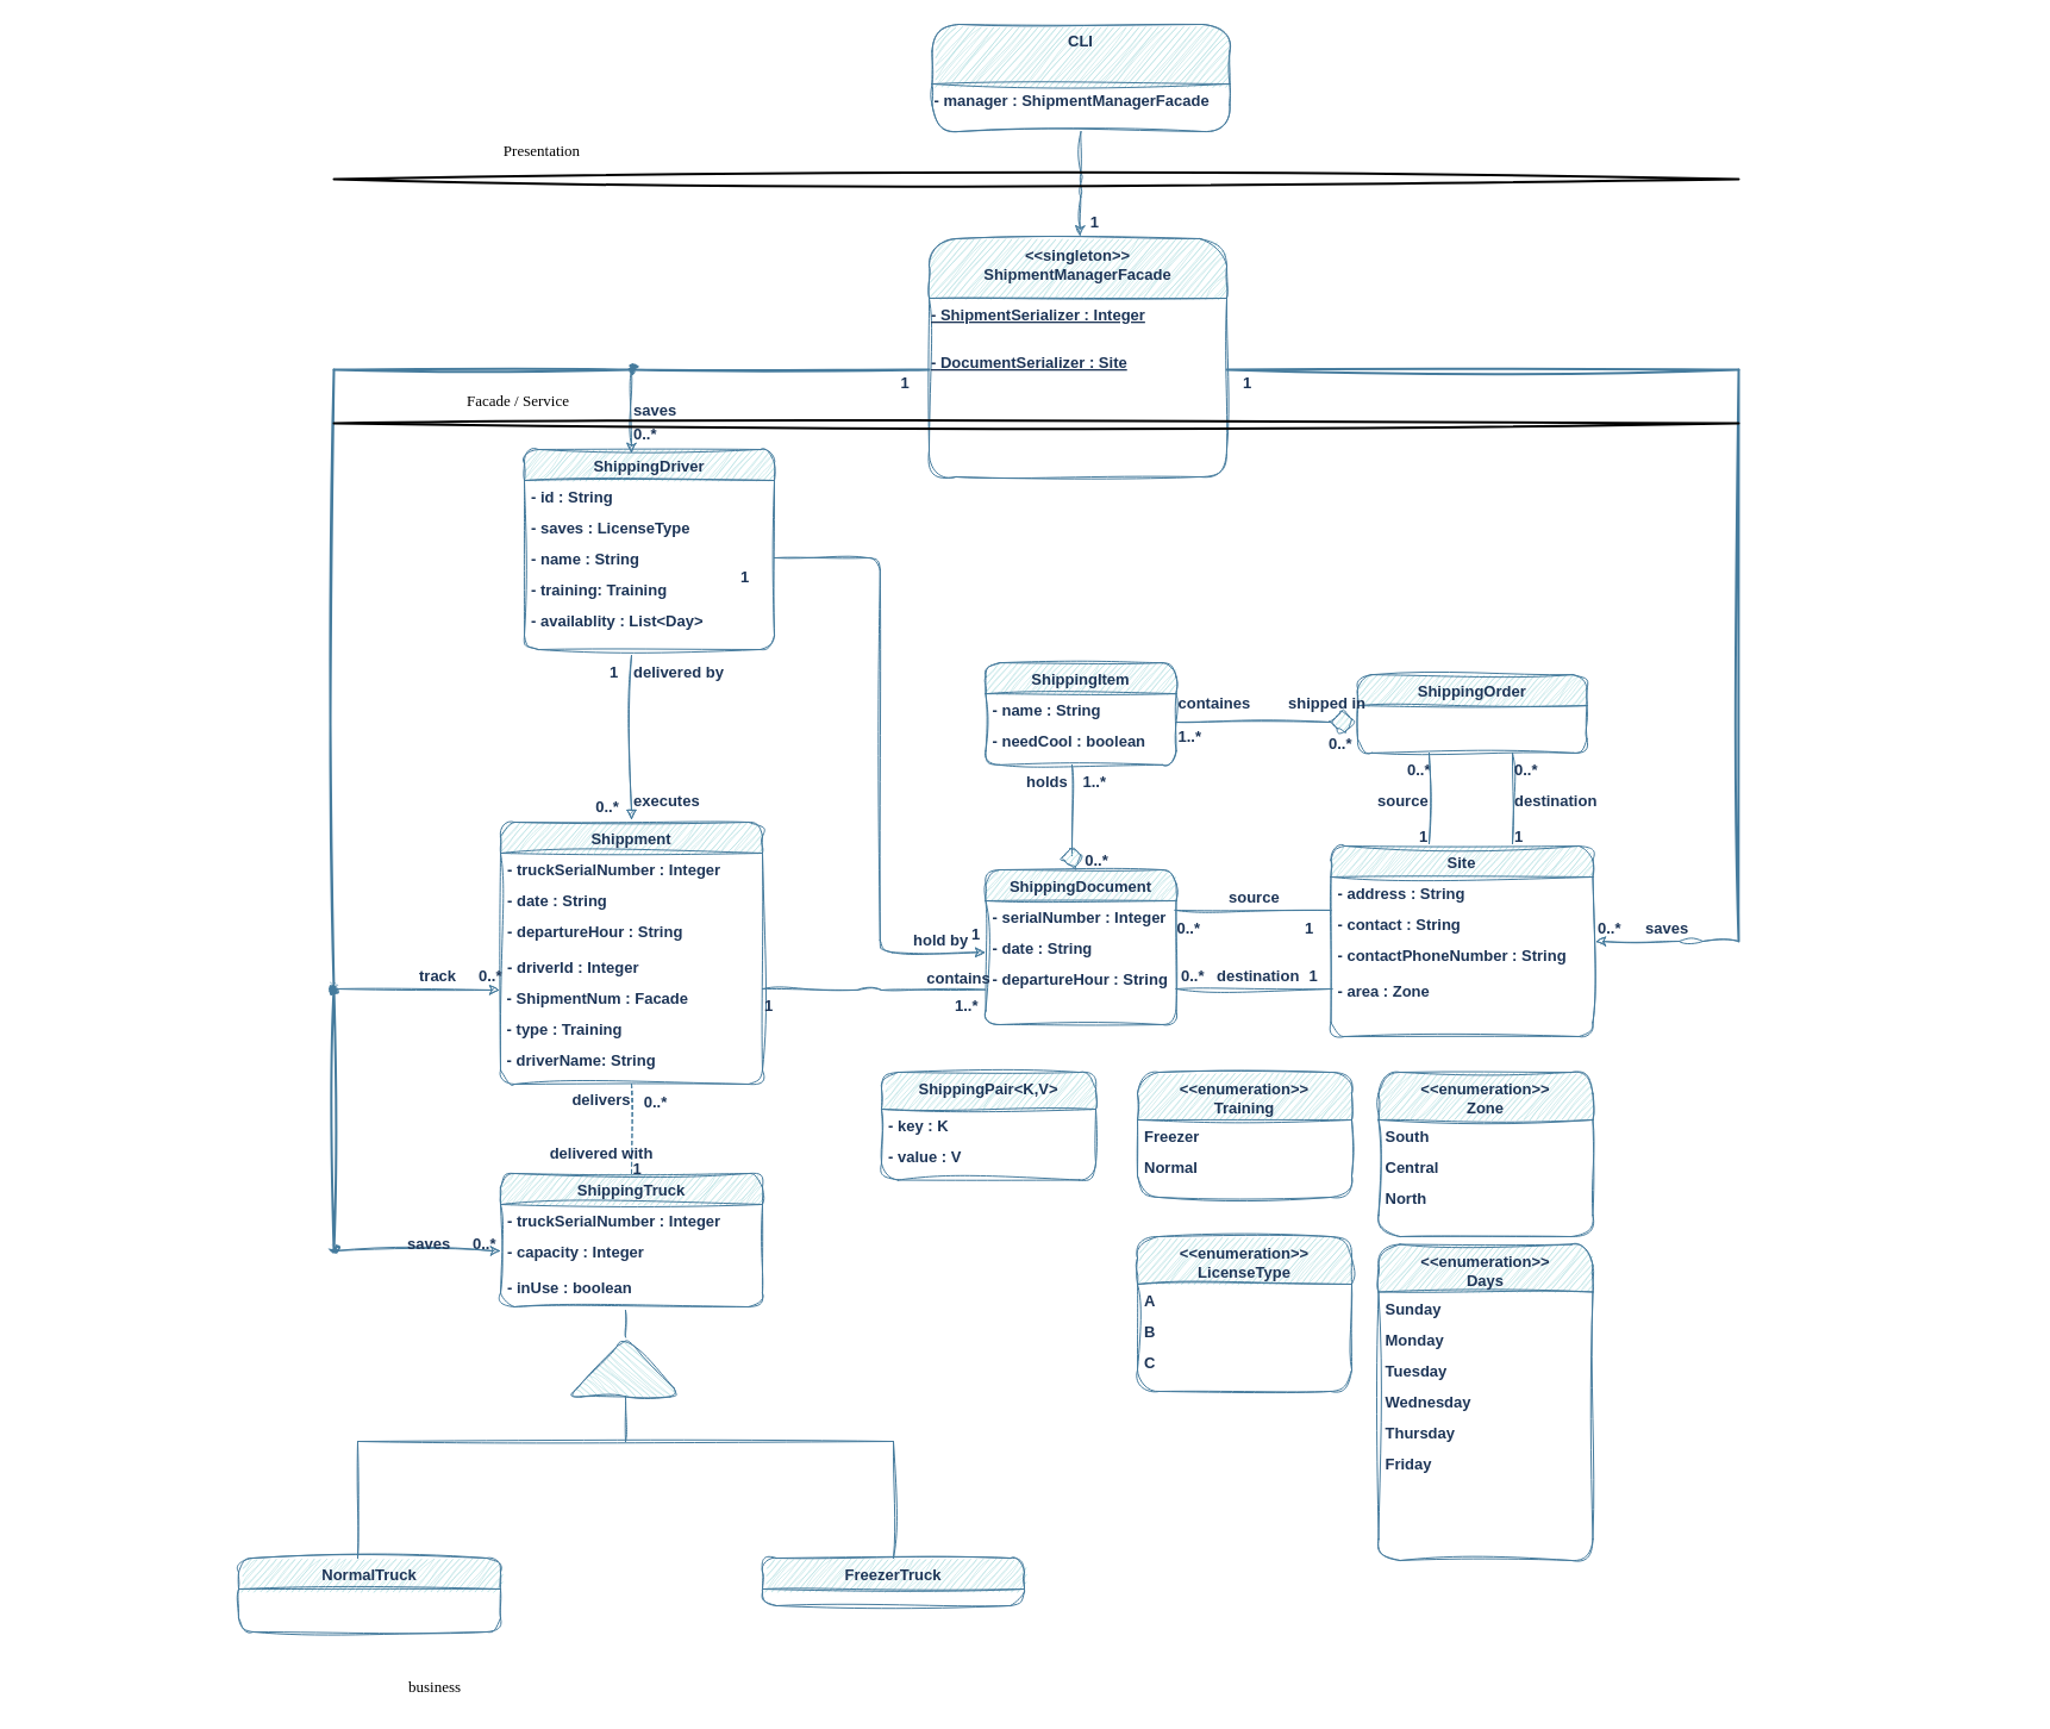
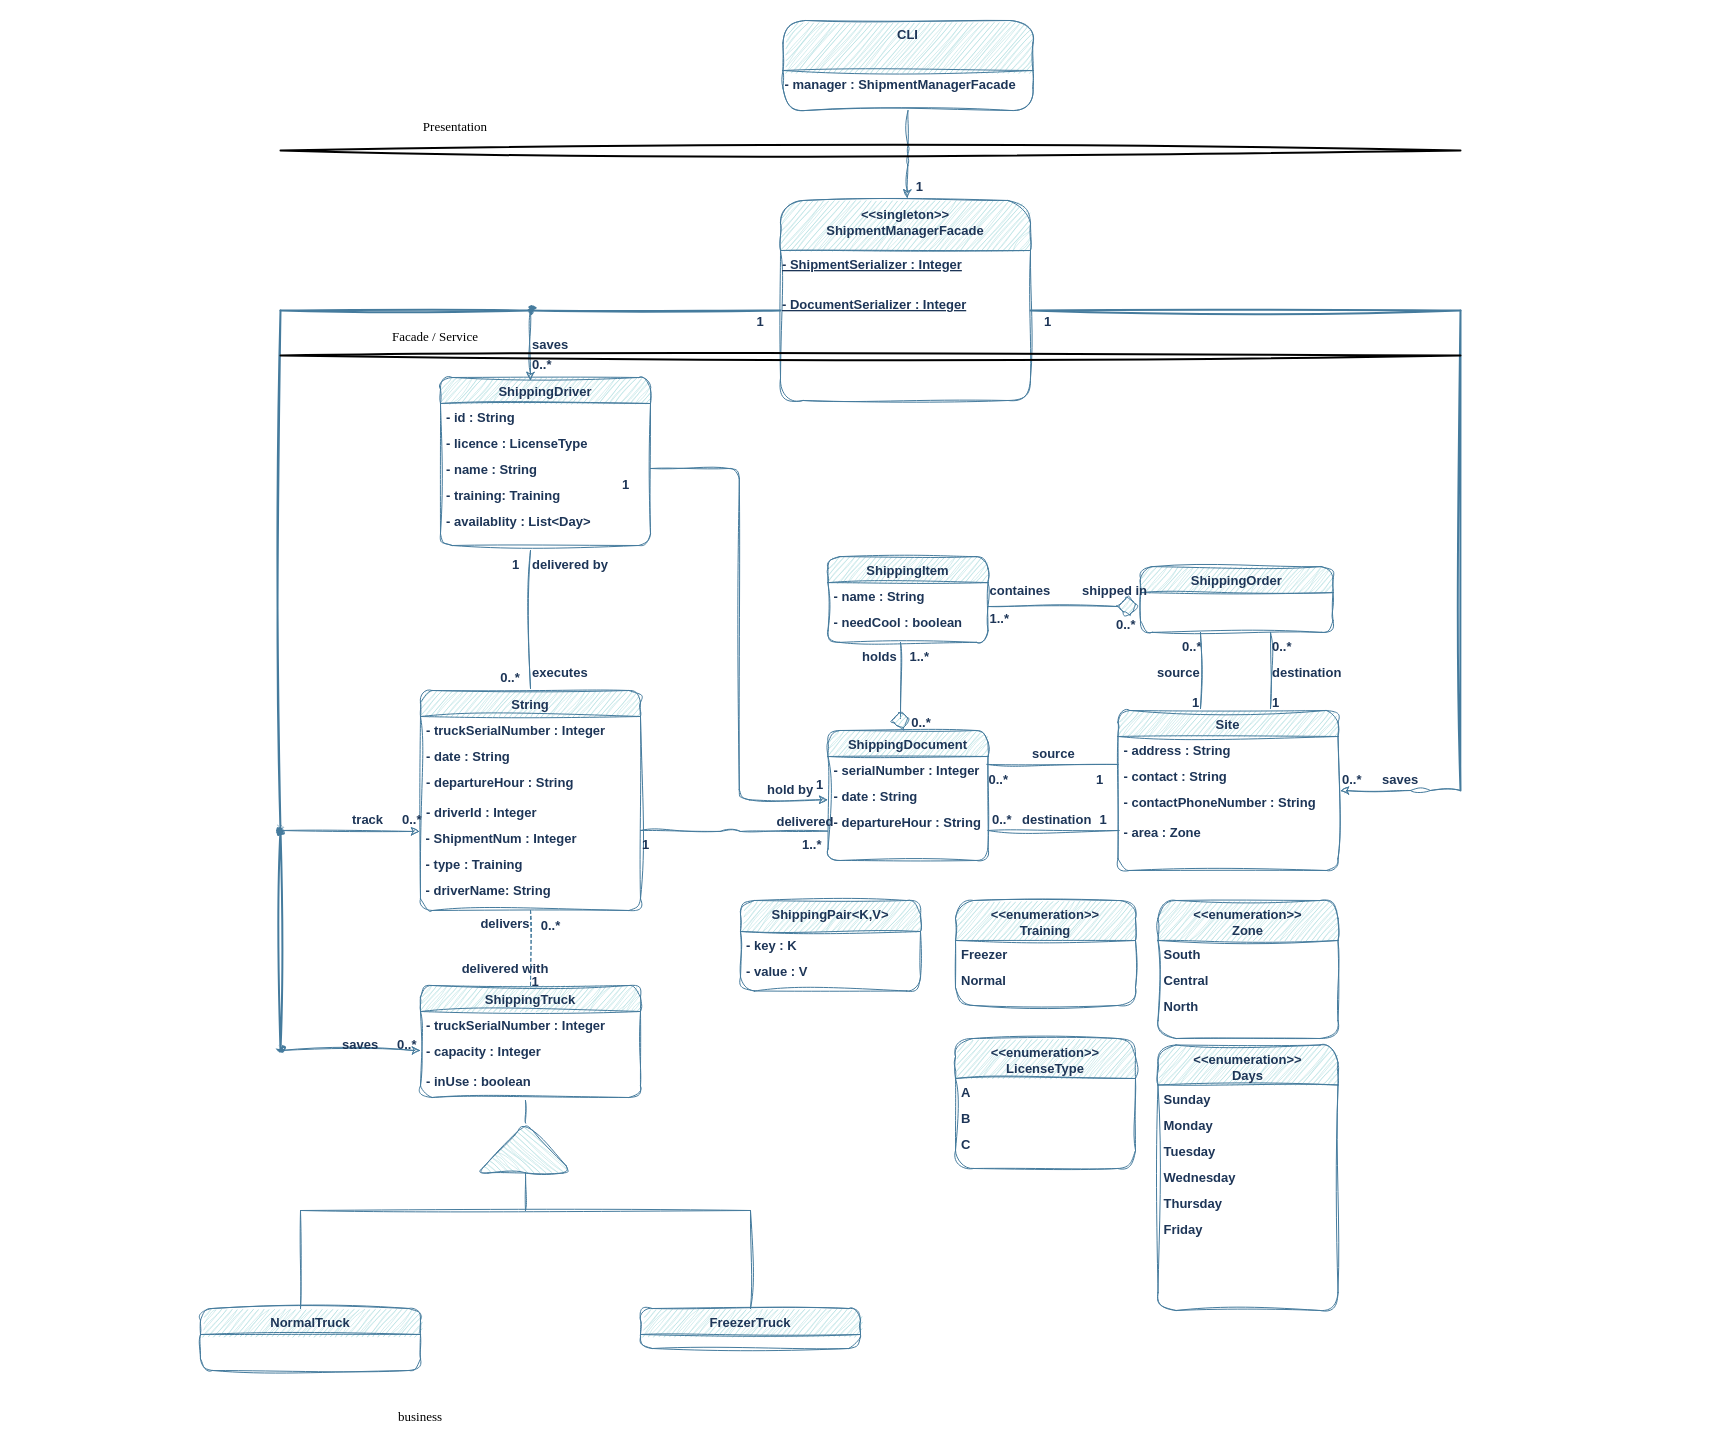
- <mxCell id="40" value="- DocumentSerializer : Site" style="text;labelBackgroundColor=none;fontColor=#1D3557;rounded=1;sketch=1;curveFitting=1;jiggle=2;fontStyle=5;fontSize=13;horizontal=1;" parent="38" vertex="1"><mxGeometry y="90" width="250" height="40" as="geometry" /></mxCell>
+ <mxCell id="40" value="- DocumentSerializer : Integer" style="text;labelBackgroundColor=none;fontColor=#1D3557;rounded=1;sketch=1;curveFitting=1;jiggle=2;fontStyle=5;fontSize=13;horizontal=1;" parent="38" vertex="1"><mxGeometry y="90" width="250" height="40" as="geometry" /></mxCell>
- <mxCell id="16" value="- saves : LicenseType" style="text;align=left;verticalAlign=top;spacingLeft=4;spacingRight=4;overflow=hidden;rotatable=0;points=[[0,0.5],[1,0.5]];portConstraint=eastwest;labelBackgroundColor=none;fontColor=#1D3557;rounded=1;sketch=1;curveFitting=1;jiggle=2;fontStyle=1;fontSize=13;horizontal=1;" parent="14" vertex="1"><mxGeometry y="52" width="210" height="26" as="geometry" /></mxCell>
+ <mxCell id="16" value="- licence : LicenseType" style="text;align=left;verticalAlign=top;spacingLeft=4;spacingRight=4;overflow=hidden;rotatable=0;points=[[0,0.5],[1,0.5]];portConstraint=eastwest;labelBackgroundColor=none;fontColor=#1D3557;rounded=1;sketch=1;curveFitting=1;jiggle=2;fontStyle=1;fontSize=13;horizontal=1;" parent="14" vertex="1"><mxGeometry y="52" width="210" height="26" as="geometry" /></mxCell>
- <mxCell id="43" value="" style="endArrow=block;rounded=1;exitX=0;exitY=0;exitDx=0;exitDy=0;entryX=0;entryY=0.75;entryDx=0;entryDy=0;labelBackgroundColor=none;strokeColor=#457B9D;fontColor=default;sketch=1;curveFitting=1;jiggle=2;fontStyle=1;fontSize=13;horizontal=1;" parent="1" source="53" target="52" edge="1"><mxGeometry width="50" height="50" relative="1" as="geometry"><mxPoint x="529.79" y="685" as="sourcePoint" /><mxPoint x="529.79" y="750" as="targetPoint" /></mxGeometry></mxCell>
+ <mxCell id="43" value="" style="endArrow=none;rounded=1;exitX=0;exitY=0;exitDx=0;exitDy=0;entryX=0;entryY=0.75;entryDx=0;entryDy=0;labelBackgroundColor=none;strokeColor=#457B9D;fontColor=default;sketch=1;curveFitting=1;jiggle=2;fontStyle=1;fontSize=13;horizontal=1;" parent="1" source="53" target="52" edge="1"><mxGeometry width="50" height="50" relative="1" as="geometry"><mxPoint x="529.79" y="685" as="sourcePoint" /><mxPoint x="529.79" y="750" as="targetPoint" /></mxGeometry></mxCell>
- <mxCell id="2" value="Shippment" style="swimlane;fontStyle=1;align=center;verticalAlign=top;childLayout=stackLayout;horizontal=1;startSize=26;horizontalStack=0;resizeParent=1;resizeLast=0;collapsible=1;marginBottom=0;rounded=1;shadow=0;strokeWidth=1;labelBackgroundColor=none;fillColor=#A8DADC;strokeColor=#457B9D;fontColor=#1D3557;sketch=1;curveFitting=1;jiggle=2;fontSize=13;" parent="1" vertex="1"><mxGeometry x="420" y="690" width="220" height="220" as="geometry"><mxRectangle x="130" y="380" width="160" height="26" as="alternateBounds" /></mxGeometry></mxCell>
+ <mxCell id="2" value="String" style="swimlane;fontStyle=1;align=center;verticalAlign=top;childLayout=stackLayout;horizontal=1;startSize=26;horizontalStack=0;resizeParent=1;resizeLast=0;collapsible=1;marginBottom=0;rounded=1;shadow=0;strokeWidth=1;labelBackgroundColor=none;fillColor=#A8DADC;strokeColor=#457B9D;fontColor=#1D3557;sketch=1;curveFitting=1;jiggle=2;fontSize=13;" parent="1" vertex="1"><mxGeometry x="420" y="690" width="220" height="220" as="geometry"><mxRectangle x="130" y="380" width="160" height="26" as="alternateBounds" /></mxGeometry></mxCell>
- <mxCell id="49" value="contains" style="text;align=center;verticalAlign=middle;resizable=0;points=[];autosize=1;strokeColor=none;fillColor=none;labelBackgroundColor=none;fontColor=#1D3557;rounded=1;sketch=1;curveFitting=1;jiggle=2;fontStyle=1;fontSize=13;horizontal=1;" parent="1" vertex="1"><mxGeometry x="765" y="805" width="80" height="30" as="geometry" /></mxCell>
+ <mxCell id="49" value="delivered" style="text;align=center;verticalAlign=middle;resizable=0;points=[];autosize=1;strokeColor=none;fillColor=none;labelBackgroundColor=none;fontColor=#1D3557;rounded=1;sketch=1;curveFitting=1;jiggle=2;fontStyle=1;fontSize=13;horizontal=1;" parent="1" vertex="1"><mxGeometry x="765" y="805" width="80" height="30" as="geometry" /></mxCell>
- <mxCell id="7" value=" - ShipmentNum : Facade&#10;" style="text;labelBackgroundColor=none;fontColor=#1D3557;rounded=1;sketch=1;curveFitting=1;jiggle=2;fontStyle=1;fontSize=13;horizontal=1;" parent="2" vertex="1"><mxGeometry y="134" width="220" height="26" as="geometry" /></mxCell>
+ <mxCell id="7" value=" - ShipmentNum : Integer&#10;" style="text;labelBackgroundColor=none;fontColor=#1D3557;rounded=1;sketch=1;curveFitting=1;jiggle=2;fontStyle=1;fontSize=13;horizontal=1;" parent="2" vertex="1"><mxGeometry y="134" width="220" height="26" as="geometry" /></mxCell>
- <mxCell id="145" value="business" style="text;strokeColor=none;fillColor=none;align=center;verticalAlign=middle;rounded=0;fontSize=13;fontFamily=Architects Daughter;horizontal=1;" parent="1" vertex="1"><mxGeometry x="200" y="1400" width="330" height="30" as="geometry" /></mxCell>
+ <mxCell id="145" value="business" style="text;strokeColor=none;fillColor=none;align=center;verticalAlign=middle;rounded=0;fontSize=13;fontFamily=Architects Daughter;horizontal=1;" parent="1" vertex="1"><mxGeometry x="255" y="1400" width="330" height="30" as="geometry" /></mxCell>
